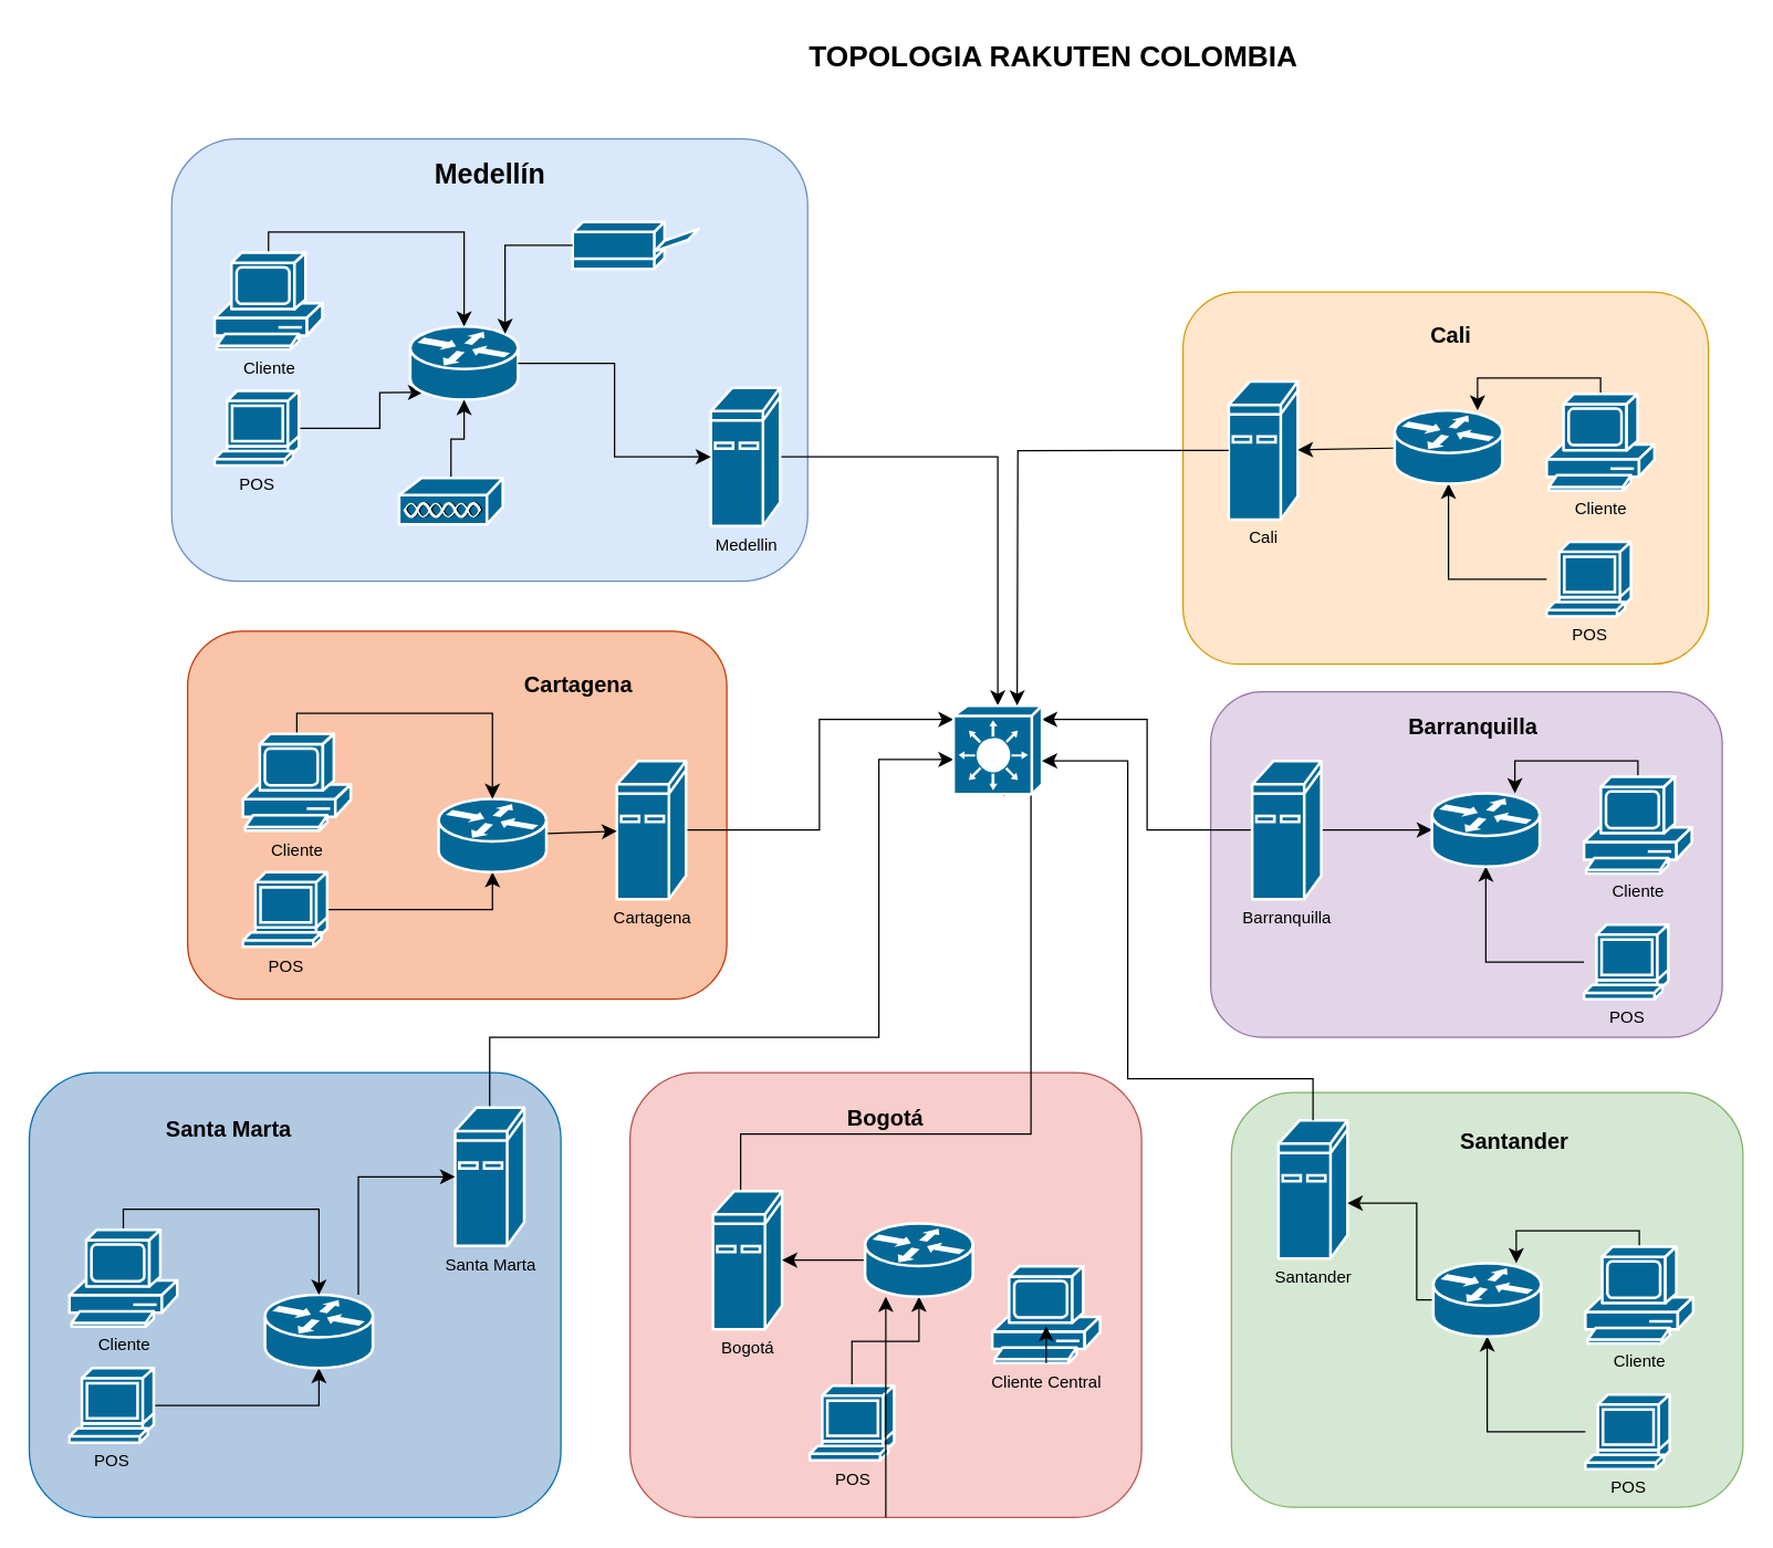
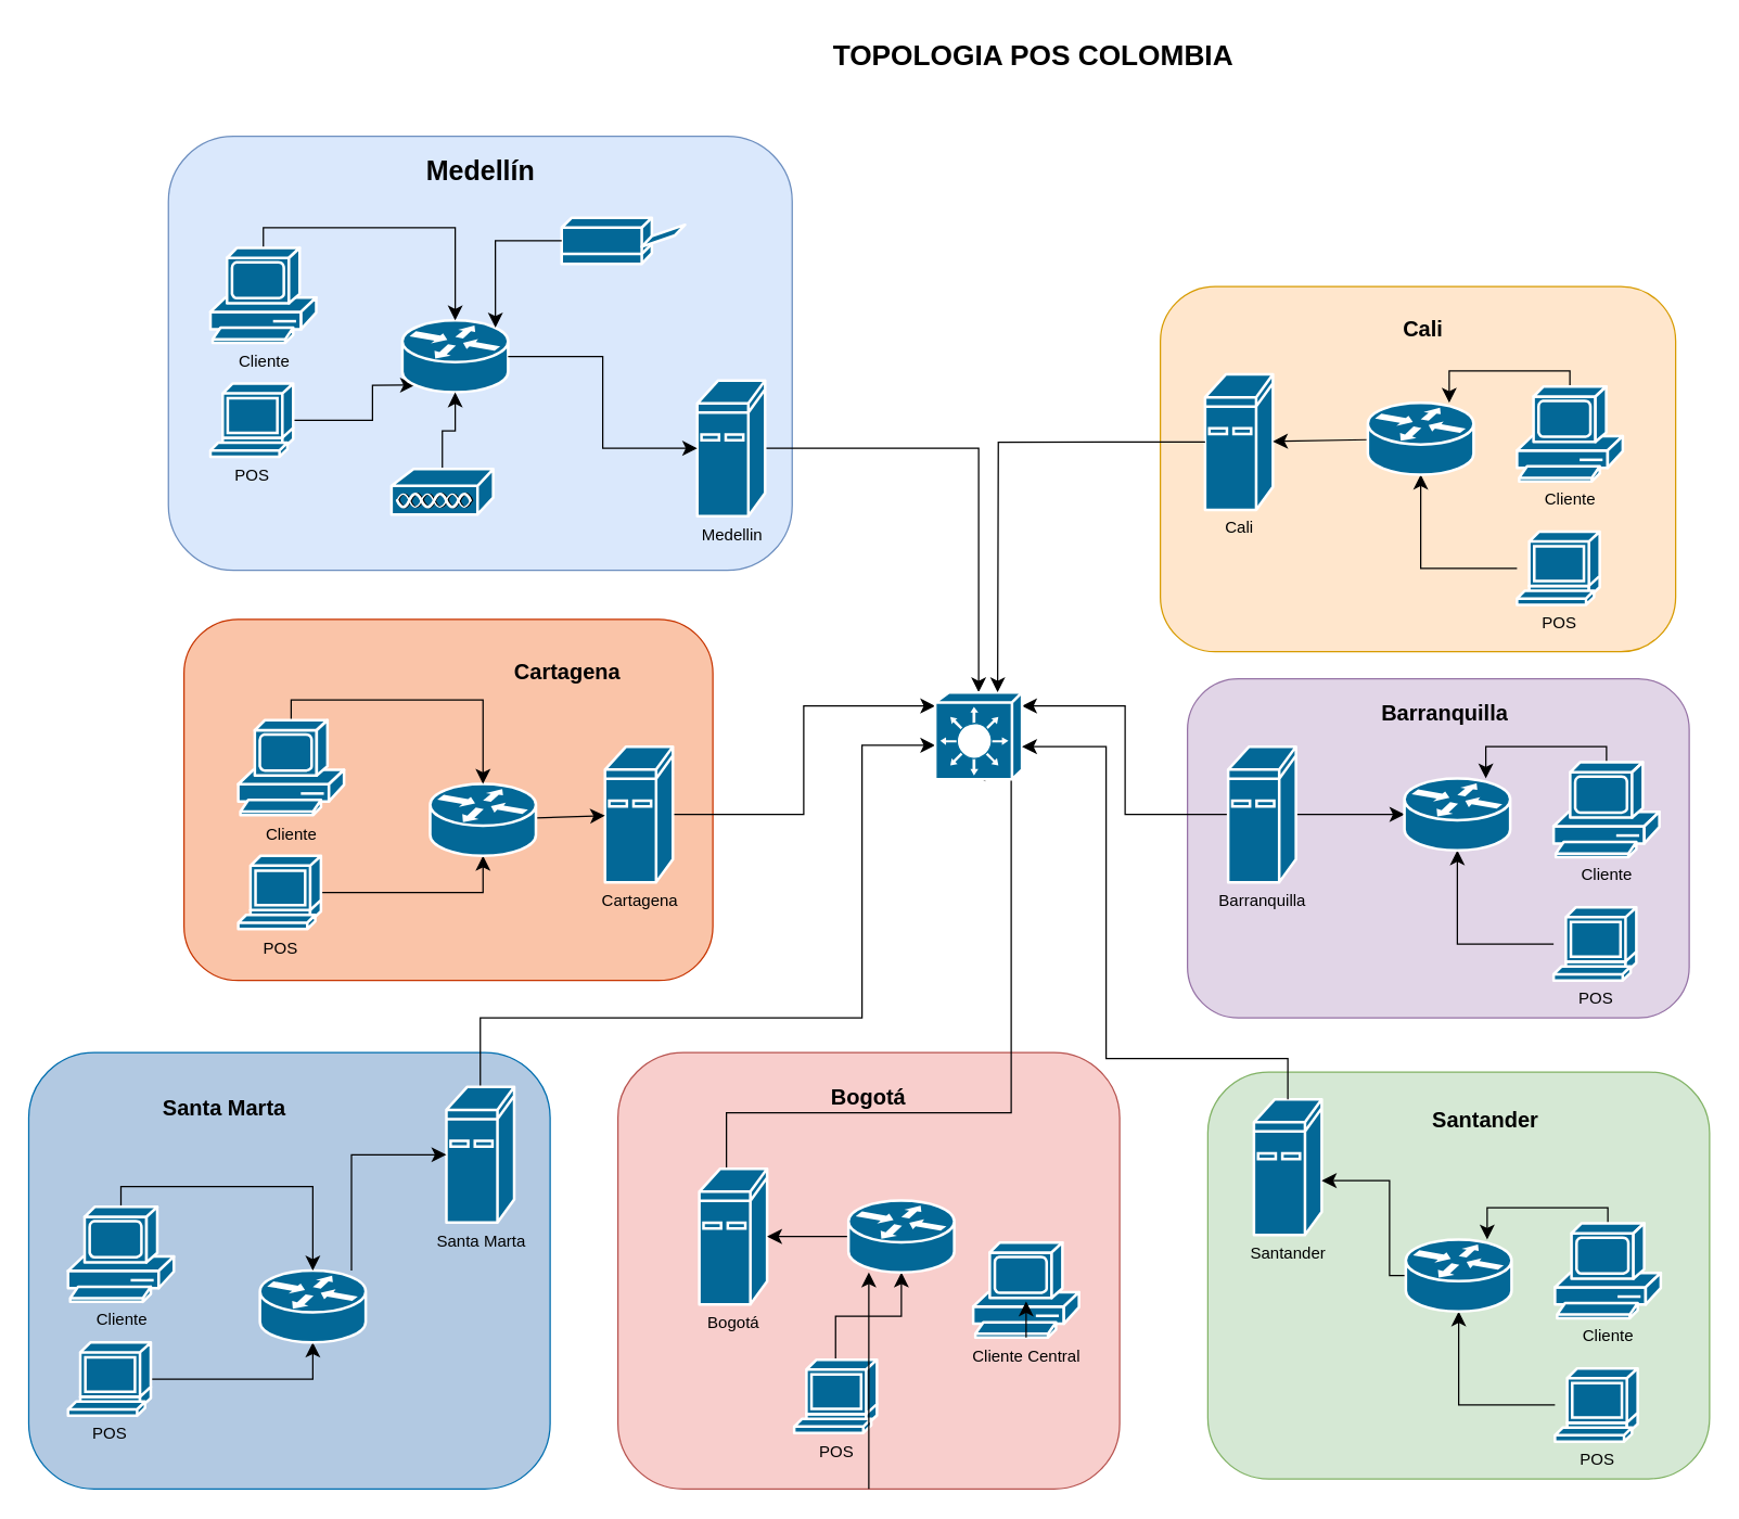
- <mxCell id="66" value="TOPOLOGIA RAKUTEN COLOMBIA" style="text;html=1;align=center;verticalAlign=middle;resizable=0;points=[];autosize=1;strokeColor=none;fillColor=none;fontSize=21;fontStyle=1;spacing=3;" vertex="1" parent="1"><mxGeometry x="576" y="20" width="370" height="40" as="geometry" /></mxCell>
+ <mxCell id="66" value="TOPOLOGIA POS COLOMBIA" style="text;html=1;align=center;verticalAlign=middle;resizable=0;points=[];autosize=1;strokeColor=none;fillColor=none;fontSize=21;fontStyle=1;spacing=3;" vertex="1" parent="1"><mxGeometry x="576" y="20" width="370" height="40" as="geometry" /></mxCell>
